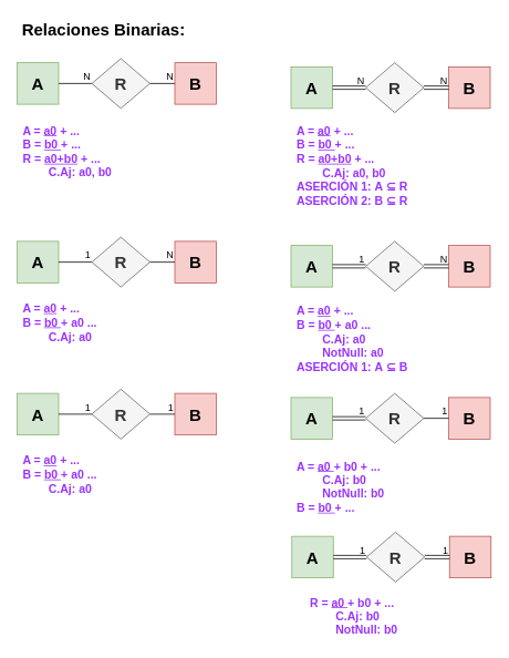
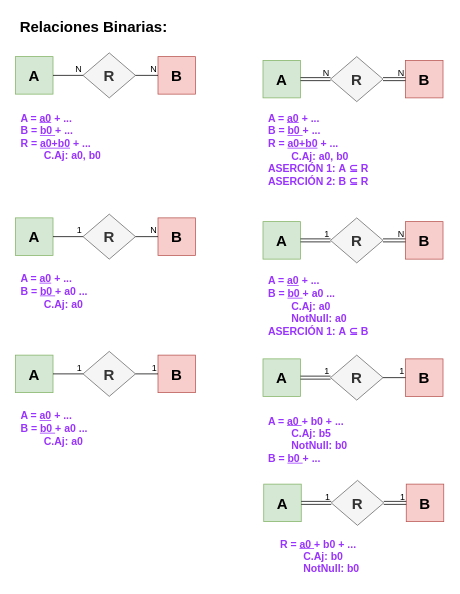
- <mxCell id="42" value="&lt;font style=&quot;font-size: 14px;&quot;&gt;&lt;b&gt;&lt;span style=&quot;border-color: var(--border-color);&quot;&gt;&lt;span style=&quot;border-color: var(--border-color);&quot;&gt;&lt;font style=&quot;border-color: var(--border-color);&quot; color=&quot;#9933ff&quot;&gt;A = &lt;u style=&quot;&quot;&gt;a0 &lt;/u&gt;+ b0 + ...&lt;br&gt;&lt;span style=&quot;white-space: pre;&quot;&gt;&#09;&lt;/span&gt;C.Aj: b0&lt;br&gt;&lt;/font&gt;&lt;/span&gt;&lt;font style=&quot;border-color: var(--border-color);&quot; color=&quot;#9933ff&quot;&gt;&lt;font style=&quot;border-color: var(--border-color);&quot;&gt;&lt;span style=&quot;white-space: pre;&quot;&gt;&#09;&lt;/span&gt;NotNull: b0&lt;/font&gt;&lt;/font&gt;&lt;/span&gt;&lt;span style=&quot;border-color: var(--border-color);&quot;&gt;&lt;font style=&quot;border-color: var(--border-color); font-size: 14px;&quot; color=&quot;#9933ff&quot;&gt;&lt;span style=&quot;border-color: var(--border-color);&quot;&gt;&lt;br style=&quot;border-color: var(--border-color);&quot;&gt;&lt;/span&gt;B =&amp;nbsp;&lt;u style=&quot;border-color: var(--border-color);&quot;&gt;b0&amp;nbsp;&lt;/u&gt;+ ...&lt;/font&gt;&lt;/span&gt;&lt;/b&gt;&lt;font color=&quot;#9933ff&quot; style=&quot;font-weight: bold; font-size: 14px;&quot;&gt;&lt;font style=&quot;font-size: 14px;&quot;&gt;&lt;br&gt;&lt;/font&gt;&lt;/font&gt;&lt;/font&gt;&lt;span style=&quot;font-size: 14px;&quot;&gt;&lt;b&gt;&lt;br&gt;&lt;/b&gt;&lt;/span&gt;" style="text;strokeColor=none;fillColor=none;align=left;verticalAlign=middle;spacingLeft=4;spacingRight=4;overflow=hidden;points=[[0,0.5],[1,0.5]];portConstraint=eastwest;rotatable=0;whiteSpace=wrap;html=1;" vertex="1" parent="1"><mxGeometry x="351" y="547" width="159" height="93" as="geometry" /></mxCell>
+ <mxCell id="42" value="&lt;font style=&quot;font-size: 14px;&quot;&gt;&lt;b&gt;&lt;span style=&quot;border-color: var(--border-color);&quot;&gt;&lt;span style=&quot;border-color: var(--border-color);&quot;&gt;&lt;font style=&quot;border-color: var(--border-color);&quot; color=&quot;#9933ff&quot;&gt;A = &lt;u style=&quot;&quot;&gt;a0 &lt;/u&gt;+ b0 + ...&lt;br&gt;&lt;span style=&quot;white-space: pre;&quot;&gt;&#09;&lt;/span&gt;C.Aj: b5&lt;br&gt;&lt;/font&gt;&lt;/span&gt;&lt;font style=&quot;border-color: var(--border-color);&quot; color=&quot;#9933ff&quot;&gt;&lt;font style=&quot;border-color: var(--border-color);&quot;&gt;&lt;span style=&quot;white-space: pre;&quot;&gt;&#09;&lt;/span&gt;NotNull: b0&lt;/font&gt;&lt;/font&gt;&lt;/span&gt;&lt;span style=&quot;border-color: var(--border-color);&quot;&gt;&lt;font style=&quot;border-color: var(--border-color); font-size: 14px;&quot; color=&quot;#9933ff&quot;&gt;&lt;span style=&quot;border-color: var(--border-color);&quot;&gt;&lt;br style=&quot;border-color: var(--border-color);&quot;&gt;&lt;/span&gt;B =&amp;nbsp;&lt;u style=&quot;border-color: var(--border-color);&quot;&gt;b0&amp;nbsp;&lt;/u&gt;+ ...&lt;/font&gt;&lt;/span&gt;&lt;/b&gt;&lt;font color=&quot;#9933ff&quot; style=&quot;font-weight: bold; font-size: 14px;&quot;&gt;&lt;font style=&quot;font-size: 14px;&quot;&gt;&lt;br&gt;&lt;/font&gt;&lt;/font&gt;&lt;/font&gt;&lt;span style=&quot;font-size: 14px;&quot;&gt;&lt;b&gt;&lt;br&gt;&lt;/b&gt;&lt;/span&gt;" style="text;strokeColor=none;fillColor=none;align=left;verticalAlign=middle;spacingLeft=4;spacingRight=4;overflow=hidden;points=[[0,0.5],[1,0.5]];portConstraint=eastwest;rotatable=0;whiteSpace=wrap;html=1;" vertex="1" parent="1"><mxGeometry x="351" y="547" width="159" height="93" as="geometry" /></mxCell>
